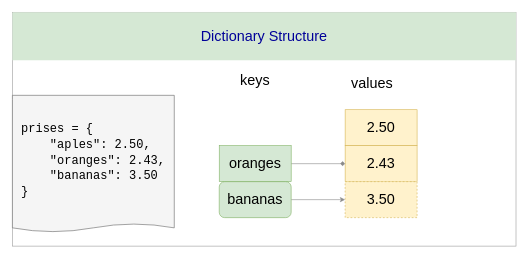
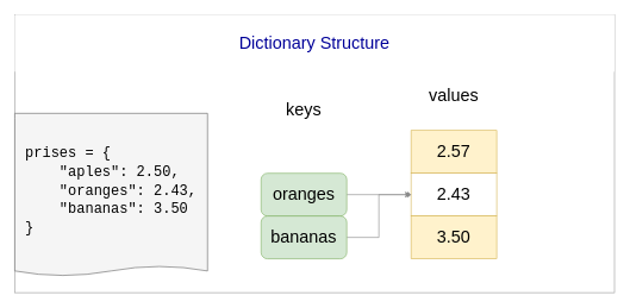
- <mxCell id="3" value="&lt;div style=&quot;text-align: center&quot;&gt;&lt;span style=&quot;font-size: 24px&quot;&gt;&lt;font color=&quot;#000099&quot;&gt;Dictionary Structure&lt;/font&gt;&lt;/span&gt;&lt;/div&gt;" style="rounded=0;whiteSpace=wrap;html=1;fontColor=#990000;align=center;strokeColor=none;fillColor=#d5e8d4;" vertex="1" parent="1"><mxGeometry x="20" width="840" height="80" as="geometry" y="20" /></mxCell>
+ <mxCell id="3" value="&lt;div style=&quot;text-align: center&quot;&gt;&lt;span style=&quot;font-size: 24px&quot;&gt;&lt;font color=&quot;#000099&quot;&gt;Dictionary Structure&lt;/font&gt;&lt;/span&gt;&lt;/div&gt;" style="rounded=0;whiteSpace=wrap;html=1;fontColor=#990000;align=center;strokeColor=none;" vertex="1" parent="1"><mxGeometry x="20" width="840" height="80" as="geometry" y="20" /></mxCell>
- <mxCell id="15" value="&lt;font style=&quot;font-size: 24px&quot;&gt;keys&lt;/font&gt;" style="text;html=1;strokeColor=none;fillColor=none;align=center;verticalAlign=middle;whiteSpace=wrap;rounded=0;" vertex="1" parent="4"><mxGeometry x="5" width="110" height="30" as="geometry" /></mxCell>
+ <mxCell id="15" value="&lt;font style=&quot;font-size: 24px&quot;&gt;keys&lt;/font&gt;" style="text;html=1;strokeColor=none;fillColor=none;align=center;verticalAlign=middle;whiteSpace=wrap;rounded=0;" vertex="1" parent="4"><mxGeometry x="5" y="20" width="110" height="30" as="geometry" /></mxCell>
- <mxCell id="16" value="&lt;font style=&quot;font-size: 24px&quot;&gt;values&lt;/font&gt;" style="text;html=1;strokeColor=none;fillColor=none;align=center;verticalAlign=middle;whiteSpace=wrap;rounded=0;" vertex="1" parent="4"><mxGeometry x="200" y="5" width="110" height="30" as="geometry" /></mxCell>
+ <mxCell id="16" value="&lt;font style=&quot;font-size: 24px&quot;&gt;values&lt;/font&gt;" style="text;html=1;strokeColor=none;fillColor=none;align=center;verticalAlign=middle;whiteSpace=wrap;rounded=0;" vertex="1" parent="4"><mxGeometry x="215" width="110" height="30" as="geometry" /></mxCell>
- <mxCell id="6" value="&lt;font style=&quot;font-size: 24px&quot; color=&quot;#000000&quot;&gt;2.50&lt;/font&gt;" style="rounded=0;whiteSpace=wrap;html=1;fontColor=#990000;align=center;fillColor=#fff2cc;strokeColor=#d6b656;" vertex="1" parent="5"><mxGeometry x="210" width="120" height="60" as="geometry" /></mxCell>
+ <mxCell id="6" value="&lt;font style=&quot;font-size: 24px&quot; color=&quot;#000000&quot;&gt;2.57&lt;/font&gt;" style="rounded=0;whiteSpace=wrap;html=1;fontColor=#990000;align=center;fillColor=#fff2cc;strokeColor=#d6b656;" vertex="1" parent="5"><mxGeometry x="210" width="120" height="60" as="geometry" /></mxCell>
- <mxCell id="10" value="&lt;div style=&quot;text-align: center&quot;&gt;&lt;span style=&quot;font-size: 24px&quot;&gt;&lt;font color=&quot;#000000&quot;&gt;oranges&lt;/font&gt;&lt;/span&gt;&lt;/div&gt;" style="whiteSpace=wrap;html=1;fontColor=#990000;align=center;fillColor=#d5e8d4;strokeColor=#82b366;rounded=0;" vertex="1" parent="7"><mxGeometry width="120" height="60" as="geometry" /></mxCell>
+ <mxCell id="10" value="&lt;div style=&quot;text-align: center&quot;&gt;&lt;span style=&quot;font-size: 24px&quot;&gt;&lt;font color=&quot;#000000&quot;&gt;oranges&lt;/font&gt;&lt;/span&gt;&lt;/div&gt;" style="rounded=1;whiteSpace=wrap;html=1;fontColor=#990000;align=center;fillColor=#d5e8d4;strokeColor=#82b366;" vertex="1" parent="7"><mxGeometry width="120" height="60" as="geometry" /></mxCell>
- <mxCell id="8" value="&lt;font style=&quot;font-size: 24px&quot; color=&quot;#000000&quot;&gt;2.43&lt;/font&gt;" style="rounded=0;whiteSpace=wrap;html=1;fontColor=#990000;align=center;fillColor=#fff2cc;strokeColor=#d6b656;" vertex="1" parent="7"><mxGeometry x="210" width="120" height="60" as="geometry" /></mxCell>
+ <mxCell id="8" value="&lt;font style=&quot;font-size: 24px&quot; color=&quot;#000000&quot;&gt;2.43&lt;/font&gt;" style="rounded=0;whiteSpace=wrap;html=1;fontColor=#990000;align=center;fillColor=#ffffff;strokeColor=#d6b656;" vertex="1" parent="7"><mxGeometry x="210" width="120" height="60" as="geometry" /></mxCell>
- <mxCell id="13" style="edgeStyle=orthogonalEdgeStyle;rounded=0;html=1;jettySize=auto;orthogonalLoop=1;strokeColor=#8A8A8A;fontColor=#990000;" edge="1" parent="11" source="14" target="12"><mxGeometry relative="1" as="geometry" /></mxCell>
+ <mxCell id="13" style="edgeStyle=orthogonalEdgeStyle;rounded=0;html=1;jettySize=auto;orthogonalLoop=1;strokeColor=#8A8A8A;fontColor=#990000;" edge="1" parent="11" source="14" target="8"><mxGeometry relative="1" as="geometry" /></mxCell>
- <mxCell id="12" value="&lt;font style=&quot;font-size: 24px&quot; color=&quot;#000000&quot;&gt;3.50&lt;/font&gt;" style="rounded=0;whiteSpace=wrap;html=1;fontColor=#990000;align=center;fillColor=#fff2cc;strokeColor=#d6b656;dashed=1;" vertex="1" parent="11"><mxGeometry x="210" width="120" height="60" as="geometry" /></mxCell>
+ <mxCell id="12" value="&lt;font style=&quot;font-size: 24px&quot; color=&quot;#000000&quot;&gt;3.50&lt;/font&gt;" style="rounded=0;whiteSpace=wrap;html=1;fontColor=#990000;align=center;fillColor=#fff2cc;strokeColor=#d6b656;" vertex="1" parent="11"><mxGeometry x="210" width="120" height="60" as="geometry" /></mxCell>
